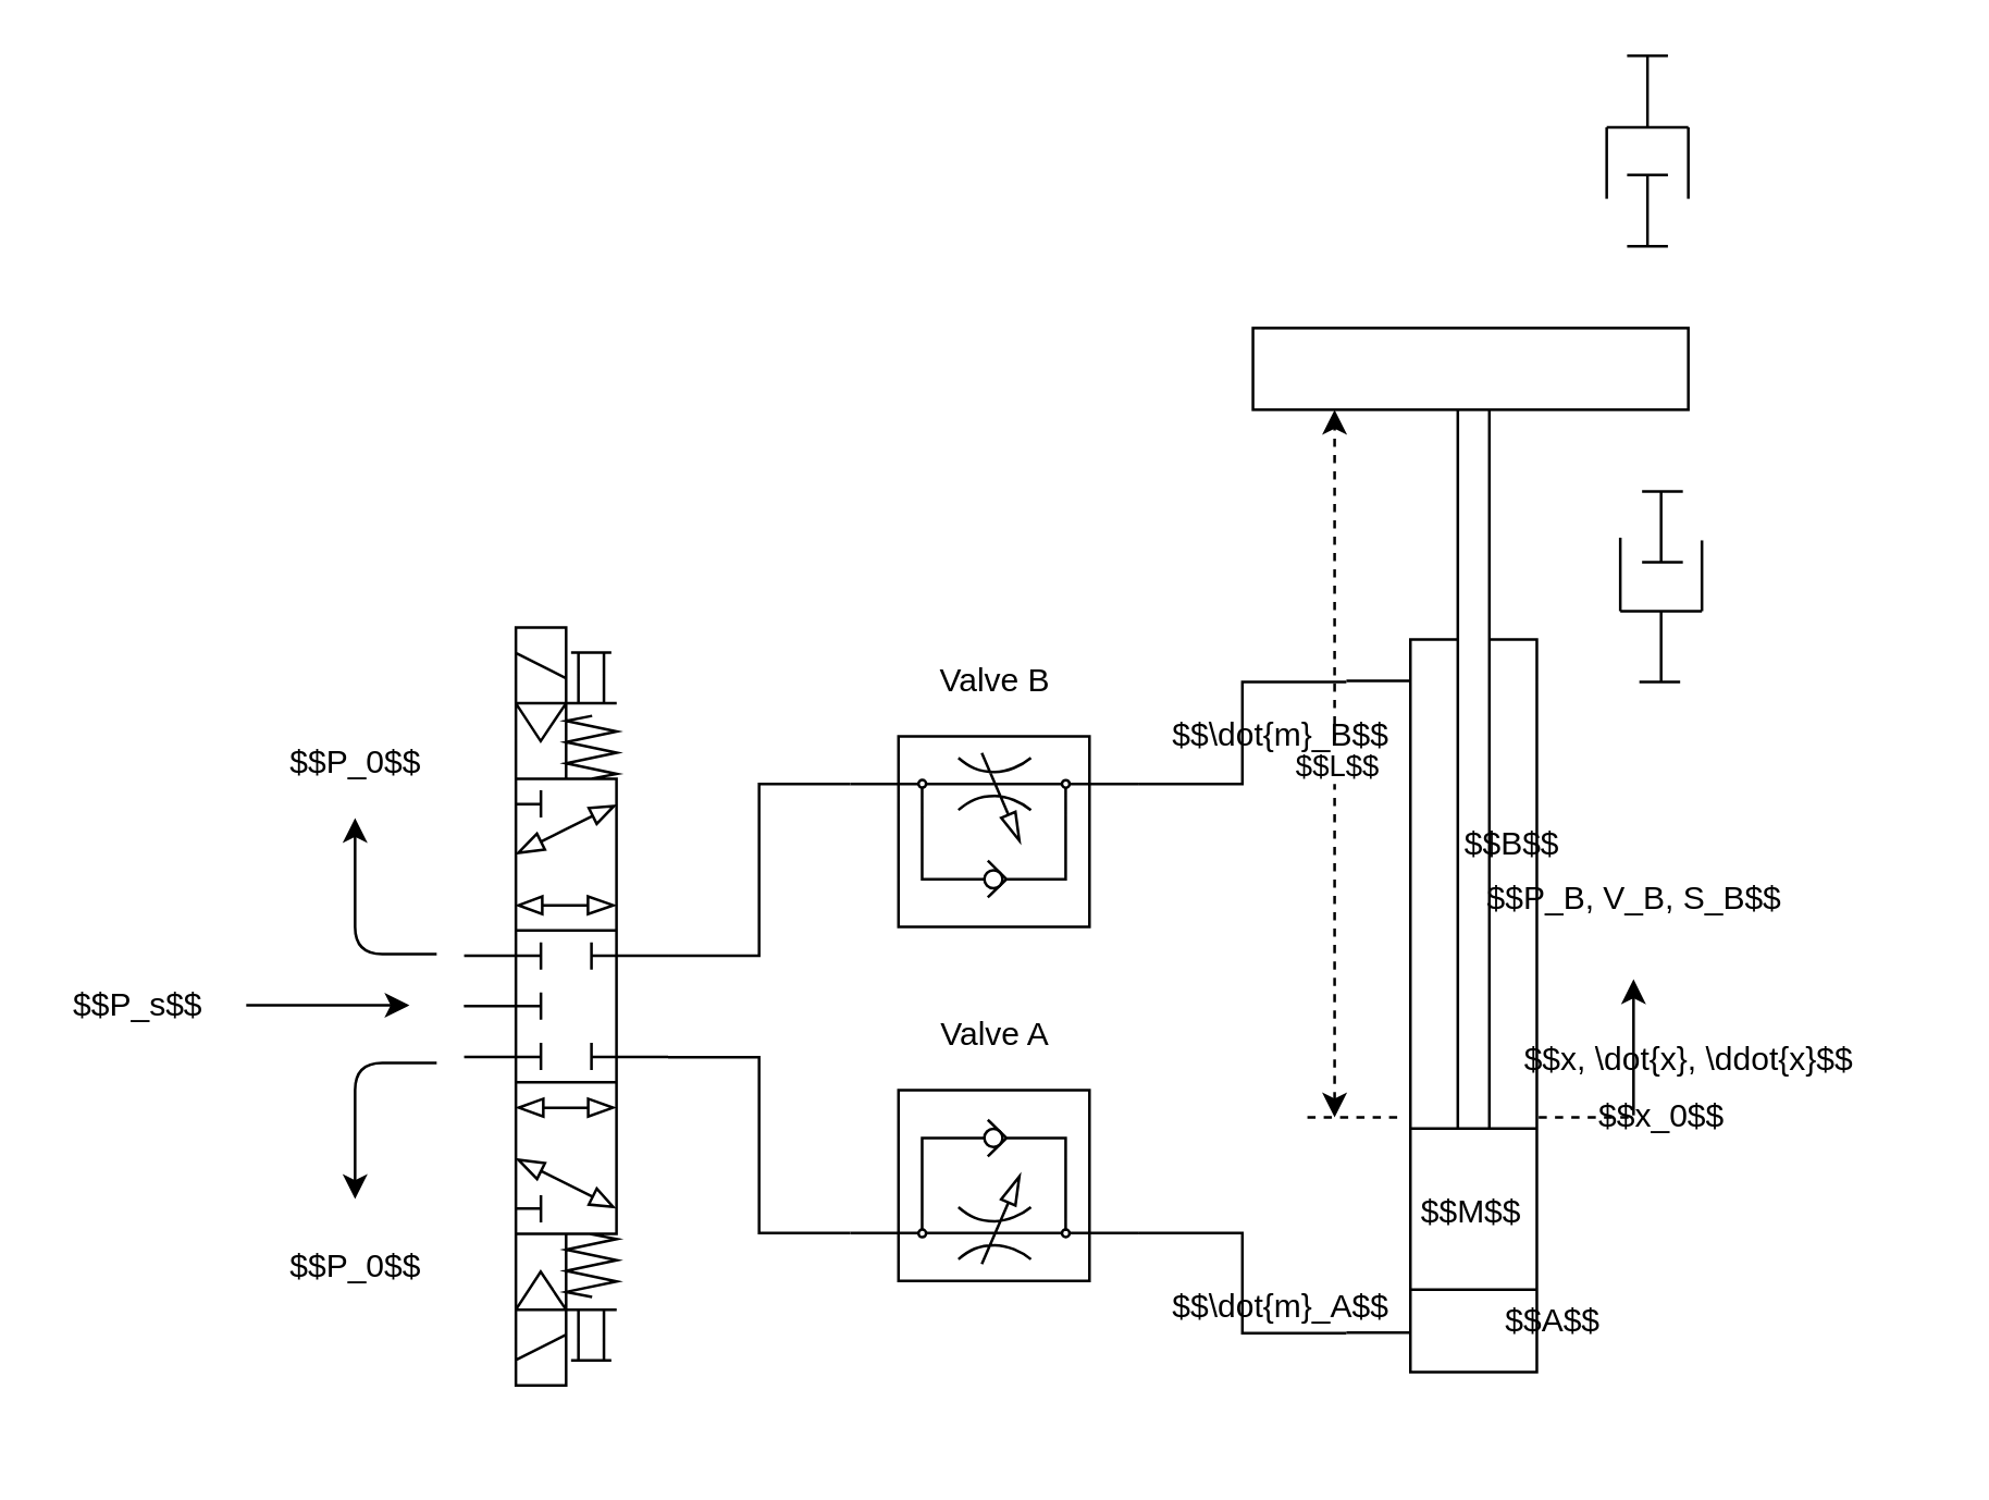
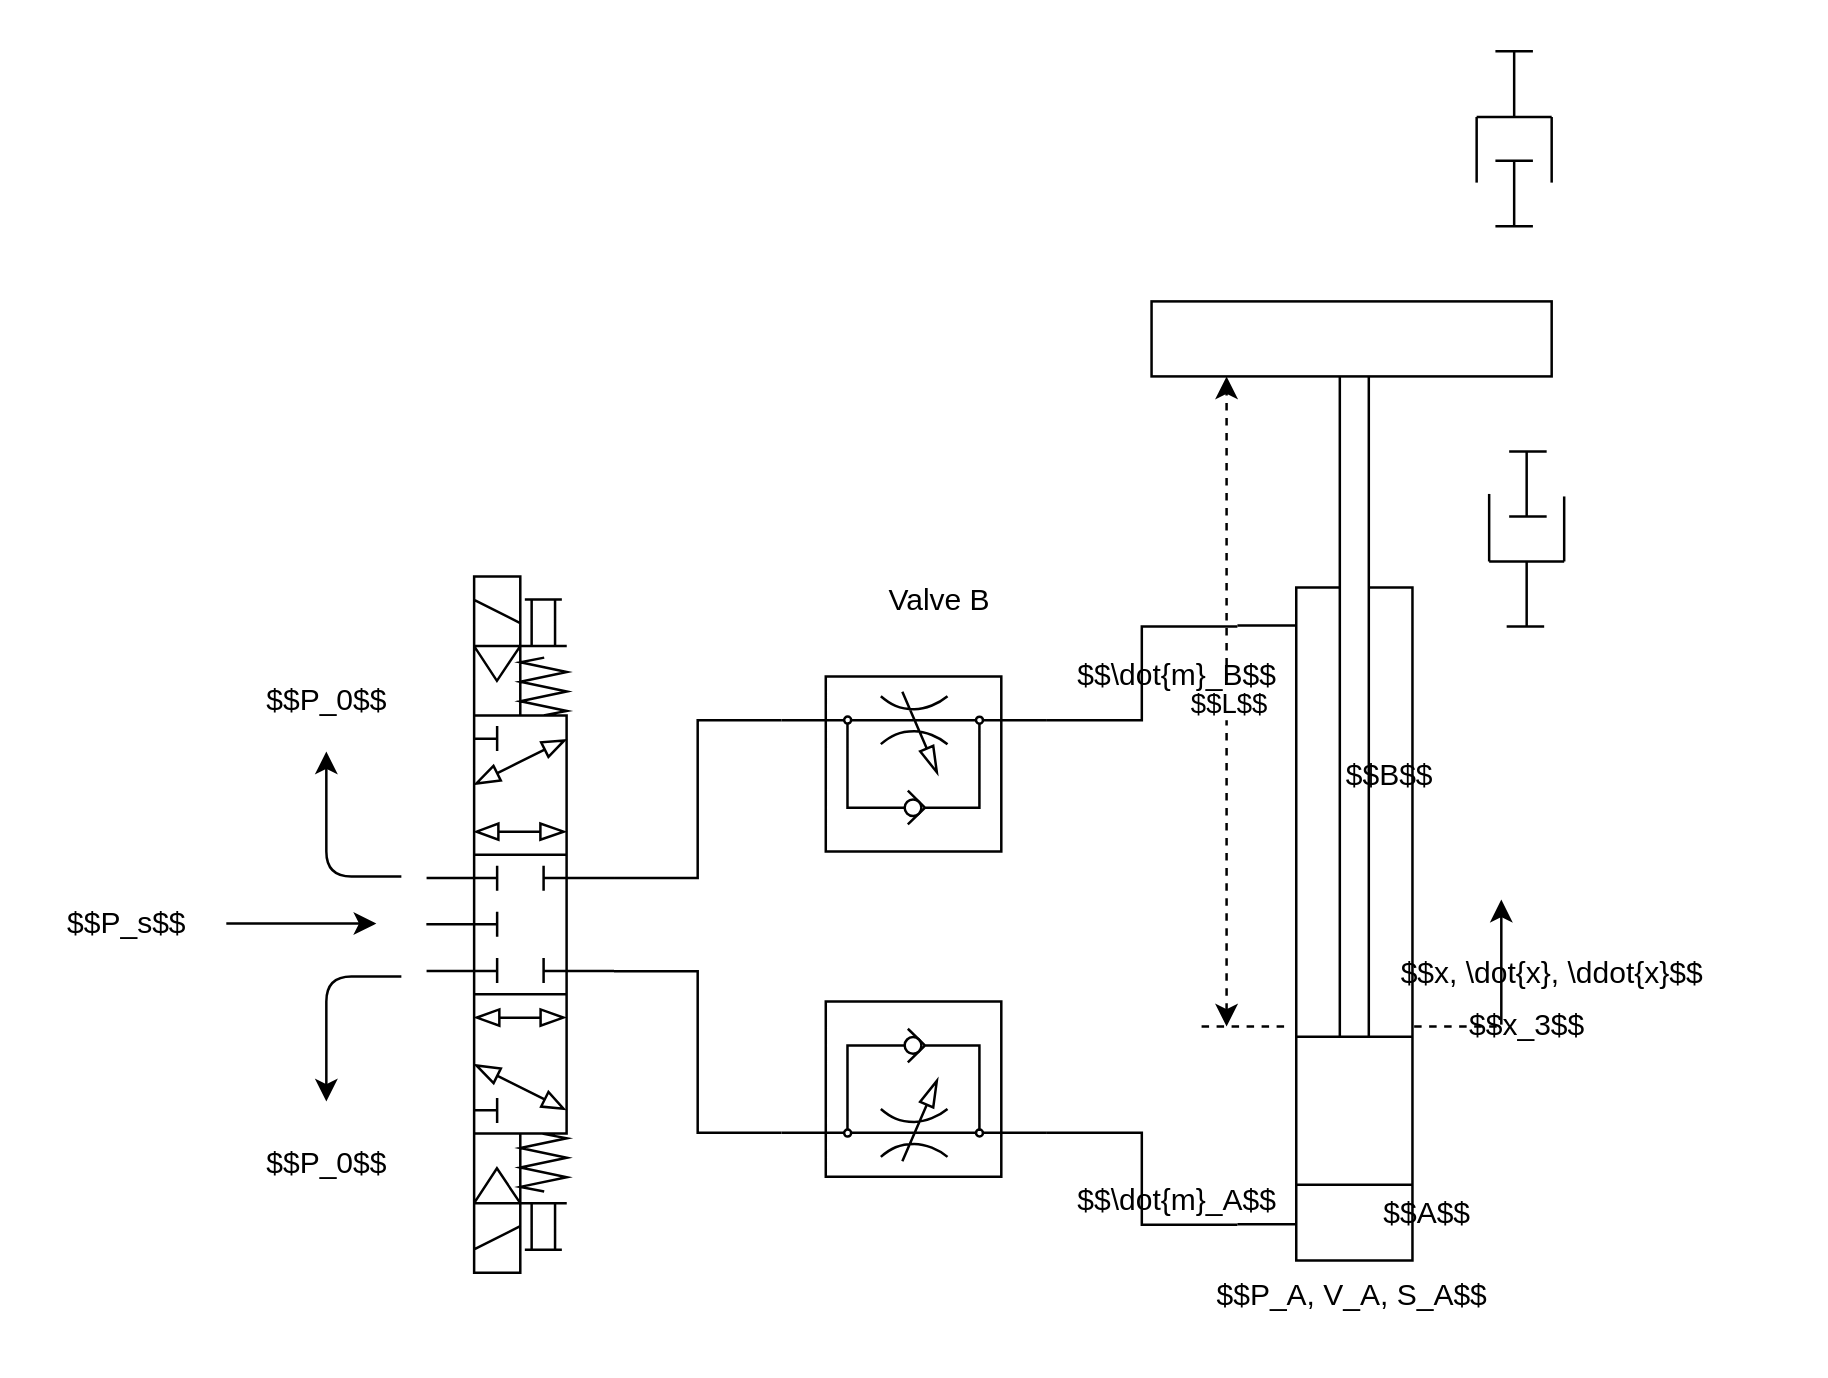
- <mxCell id="32" value="Valve B" style="text;html=1;align=center;verticalAlign=middle;resizable=0;points=[];autosize=1;strokeColor=none;" parent="1" vertex="1"><mxGeometry x="334.91" y="240" width="60" height="20" as="geometry" /></mxCell>
+ <mxCell id="32" value="Valve B" style="text;html=1;align=center;verticalAlign=middle;resizable=0;points=[];autosize=1;strokeColor=none;" parent="1" vertex="1"><mxGeometry x="344.91" y="230" width="60" height="20" as="geometry" /></mxCell>
- <mxCell id="20" value="$$P_B, V_B, S_B$$" style="text;html=1;align=center;verticalAlign=middle;resizable=0;points=[];autosize=1;strokeColor=none;" parent="1" vertex="1"><mxGeometry x="540" y="320" width="120" height="20" as="geometry" /></mxCell>
- <mxCell id="31" value="Valve A" style="text;html=1;align=center;verticalAlign=middle;resizable=0;points=[];autosize=1;strokeColor=none;" parent="1" vertex="1"><mxGeometry x="335" y="370" width="60" height="20" as="geometry" /></mxCell>
- <mxCell id="28" value="$$x_0$$" style="text;html=1;align=center;verticalAlign=middle;resizable=0;points=[];autosize=1;strokeColor=none;" parent="1" vertex="1"><mxGeometry x="580" y="400" width="60" height="20" as="geometry" /></mxCell>
+ <mxCell id="28" value="$$x_3$$" style="text;html=1;align=center;verticalAlign=middle;resizable=0;points=[];autosize=1;strokeColor=none;" parent="1" vertex="1"><mxGeometry x="580" y="400" width="60" height="20" as="geometry" /></mxCell>
- <mxCell id="21" value="$$M$$" style="text;html=1;align=center;verticalAlign=middle;resizable=0;points=[];autosize=1;strokeColor=none;" parent="1" vertex="1"><mxGeometry x="515" y="435" width="50" height="20" as="geometry" /></mxCell>
+ <mxCell id="19" value="$$P_A, V_A, S_A$$" style="text;html=1;align=center;verticalAlign=middle;resizable=0;points=[];autosize=1;strokeColor=none;" parent="1" vertex="1"><mxGeometry x="480" y="508.44" width="120" height="20" as="geometry" /></mxCell>
